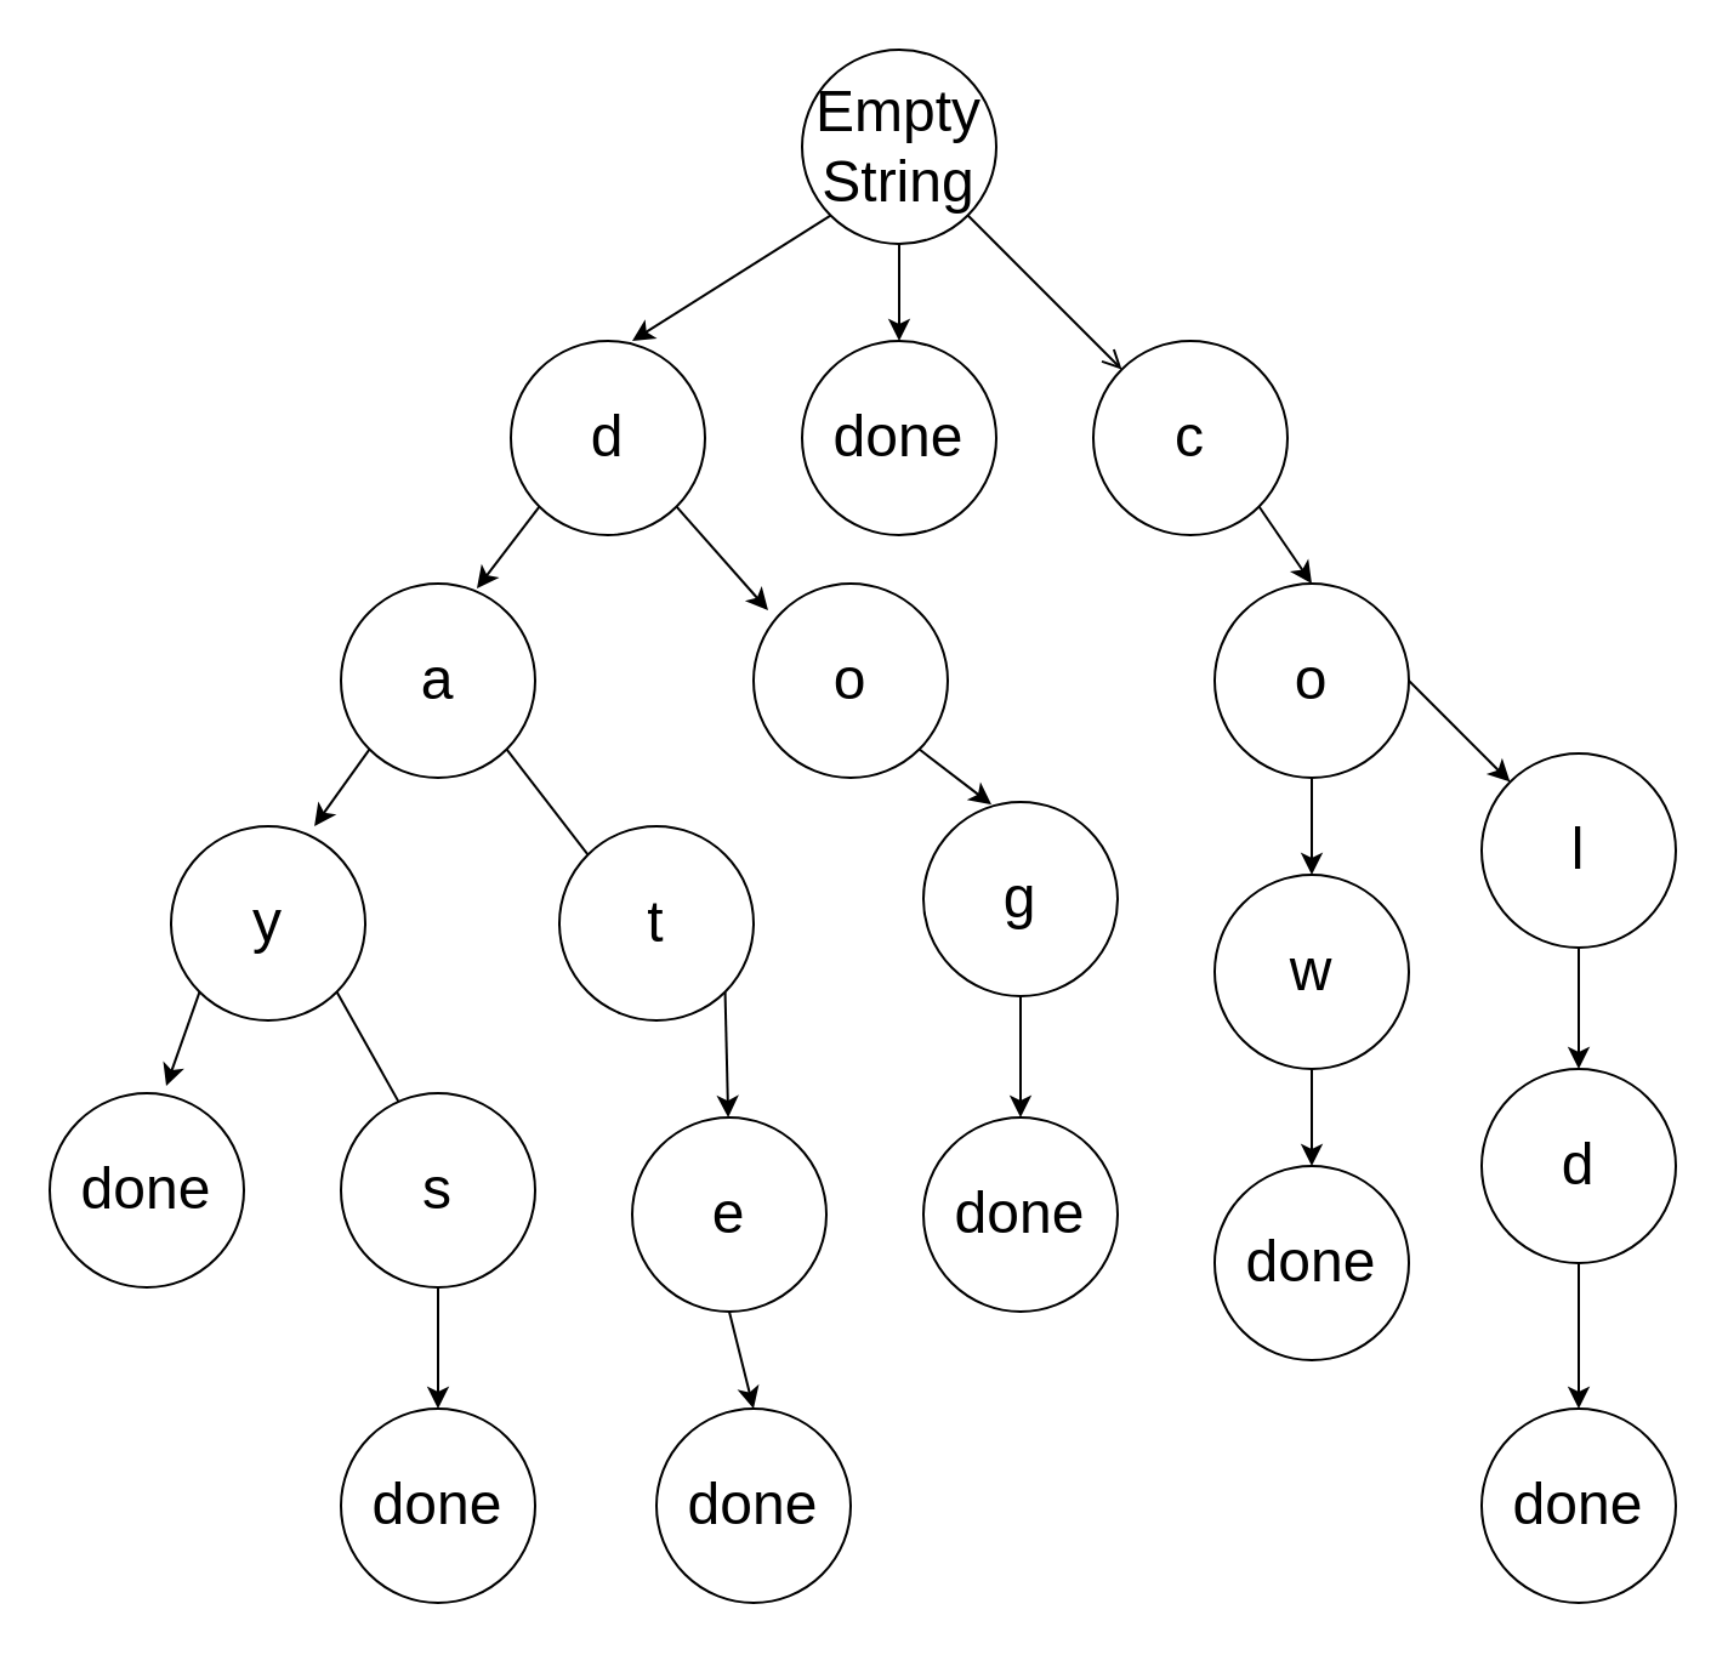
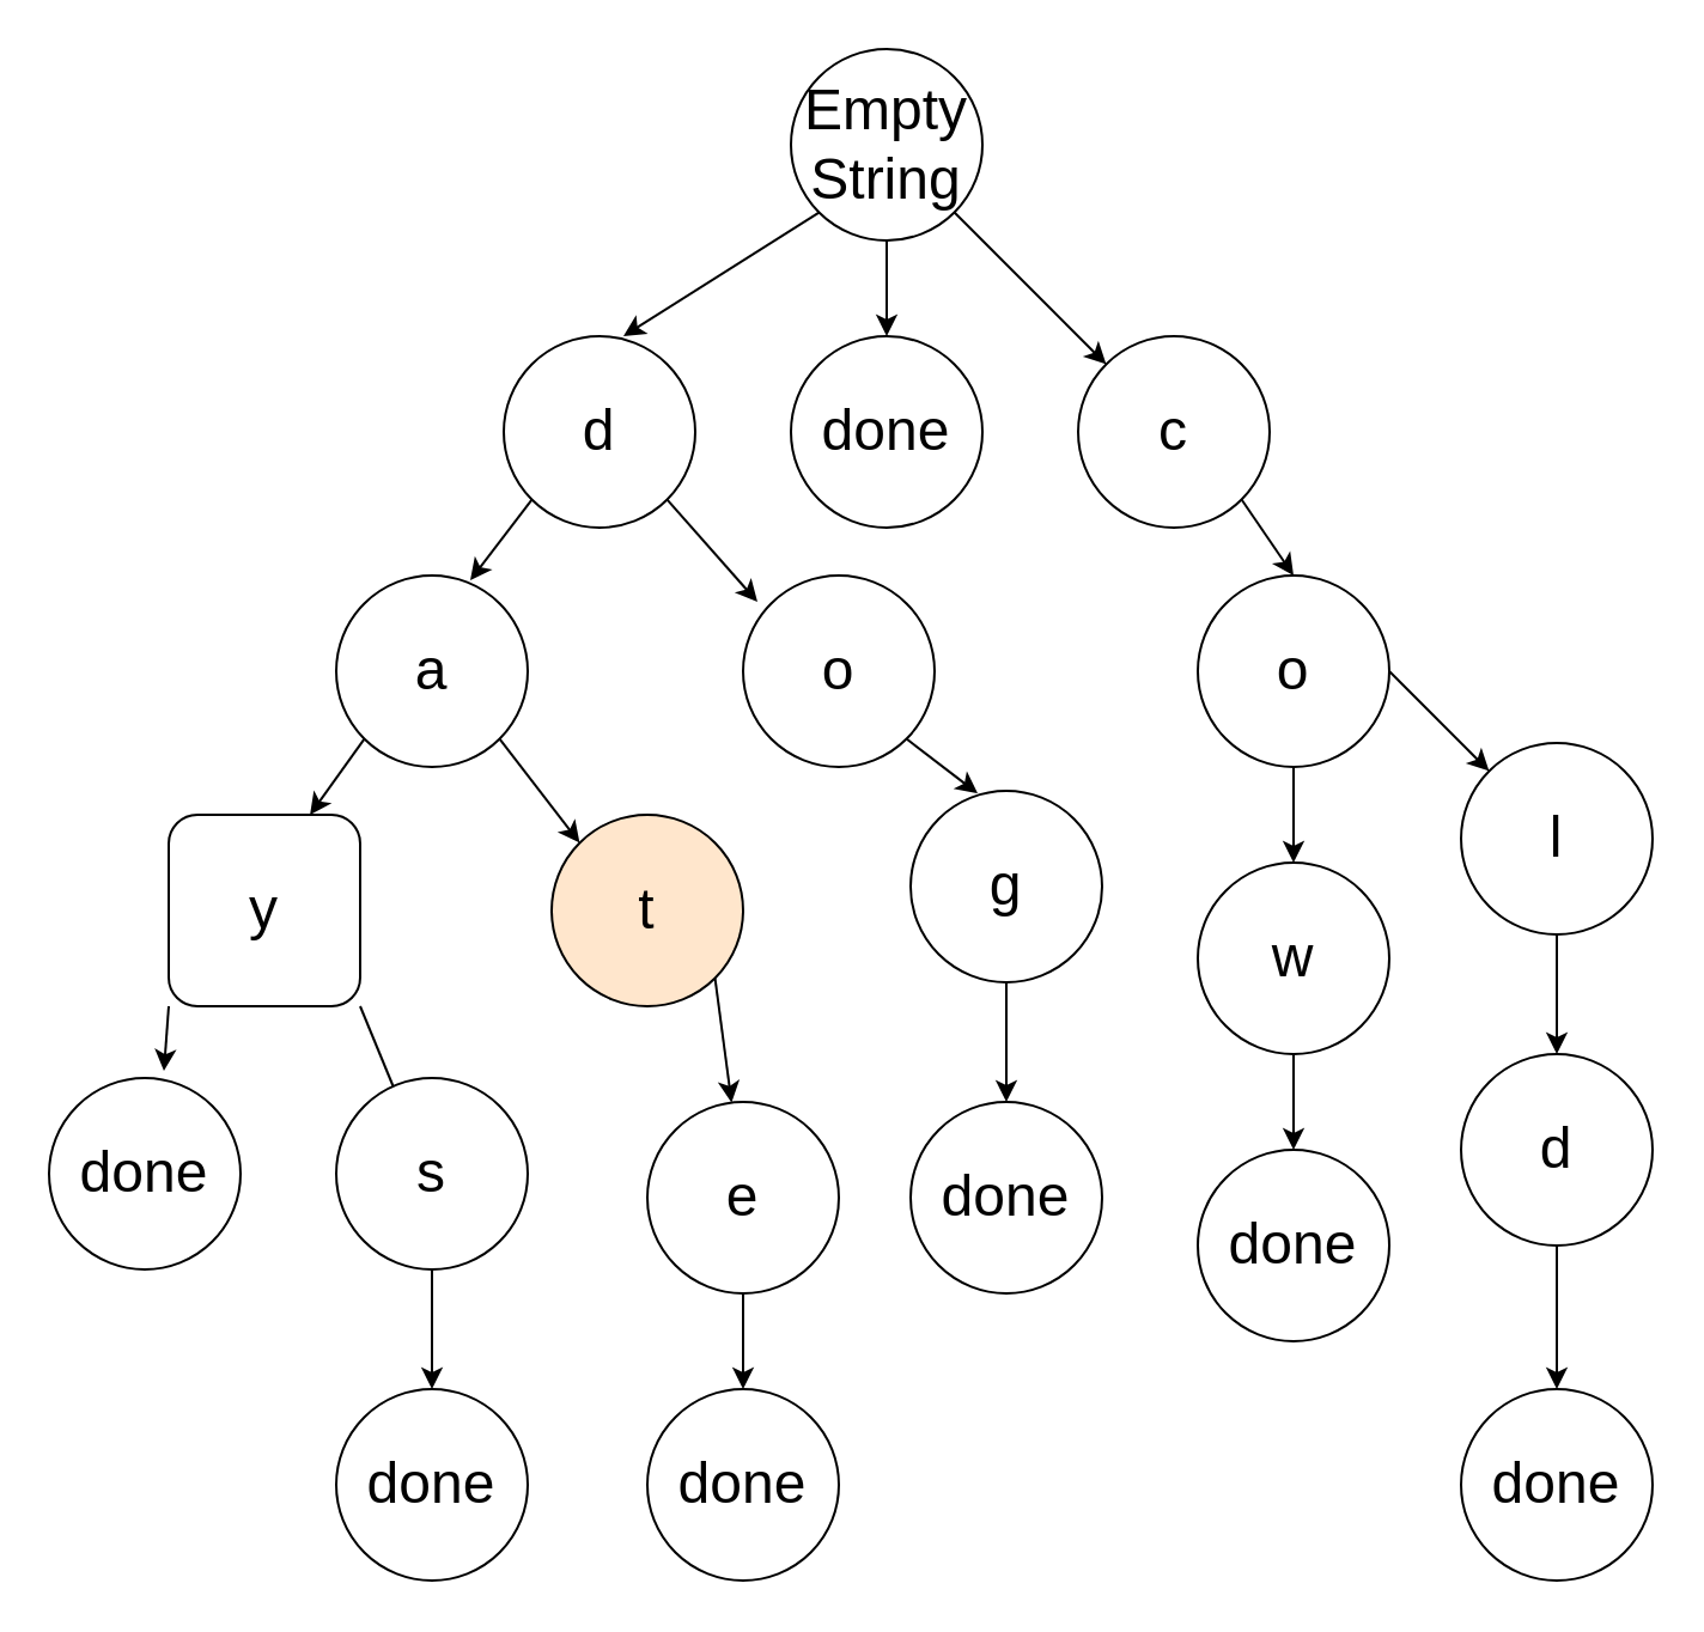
- <mxCell id="4" style="edgeStyle=none;rounded=0;orthogonalLoop=1;jettySize=auto;html=1;exitX=1;exitY=1;exitDx=0;exitDy=0;entryX=0;entryY=0;entryDx=0;entryDy=0;fontSize=24;endArrow=open;" edge="1" parent="1" source="5" target="18"><mxGeometry relative="1" as="geometry" /></mxCell>
+ <mxCell id="4" style="edgeStyle=none;rounded=0;orthogonalLoop=1;jettySize=auto;html=1;exitX=1;exitY=1;exitDx=0;exitDy=0;entryX=0;entryY=0;entryDx=0;entryDy=0;fontSize=24;" edge="1" parent="1" source="5" target="18"><mxGeometry relative="1" as="geometry" /></mxCell>
- <mxCell id="10" style="edgeStyle=none;rounded=0;orthogonalLoop=1;jettySize=auto;html=1;exitX=1;exitY=1;exitDx=0;exitDy=0;entryX=0;entryY=0;entryDx=0;entryDy=0;fontSize=24;endArrow=none;" edge="1" parent="1" source="11" target="25"><mxGeometry relative="1" as="geometry" /></mxCell>
+ <mxCell id="10" style="edgeStyle=none;rounded=0;orthogonalLoop=1;jettySize=auto;html=1;exitX=1;exitY=1;exitDx=0;exitDy=0;entryX=0;entryY=0;entryDx=0;entryDy=0;fontSize=24;" edge="1" parent="1" source="11" target="25"><mxGeometry relative="1" as="geometry" /></mxCell>
- <mxCell id="14" value="&lt;font style=&quot;font-size: 24px&quot;&gt;y&lt;/font&gt;" style="ellipse;whiteSpace=wrap;html=1;aspect=fixed;" vertex="1" parent="1"><mxGeometry x="70" y="340" width="80" height="80" as="geometry" /></mxCell>
+ <mxCell id="14" value="&lt;font style=&quot;font-size: 24px&quot;&gt;y&lt;/font&gt;" style="whiteSpace=wrap;html=1;aspect=fixed;rounded=1;" vertex="1" parent="1"><mxGeometry x="70" y="340" width="80" height="80" as="geometry" /></mxCell>
- <mxCell id="25" value="&lt;font style=&quot;font-size: 24px&quot;&gt;t&lt;/font&gt;" style="ellipse;whiteSpace=wrap;html=1;aspect=fixed;" vertex="1" parent="1"><mxGeometry x="230" y="340" width="80" height="80" as="geometry" /></mxCell>
+ <mxCell id="25" value="&lt;font style=&quot;font-size: 24px&quot;&gt;t&lt;/font&gt;" style="ellipse;whiteSpace=wrap;html=1;aspect=fixed;fillColor=#ffe6cc;" vertex="1" parent="1"><mxGeometry x="230" y="340" width="80" height="80" as="geometry" /></mxCell>
- <mxCell id="30" value="&lt;font style=&quot;font-size: 24px&quot;&gt;e&lt;/font&gt;" style="ellipse;whiteSpace=wrap;html=1;aspect=fixed;" vertex="1" parent="1"><mxGeometry x="260" y="460" width="80" height="80" as="geometry" /></mxCell>
+ <mxCell id="30" value="&lt;font style=&quot;font-size: 24px&quot;&gt;e&lt;/font&gt;" style="ellipse;whiteSpace=wrap;html=1;aspect=fixed;" vertex="1" parent="1"><mxGeometry x="270" y="460" width="80" height="80" as="geometry" /></mxCell>
